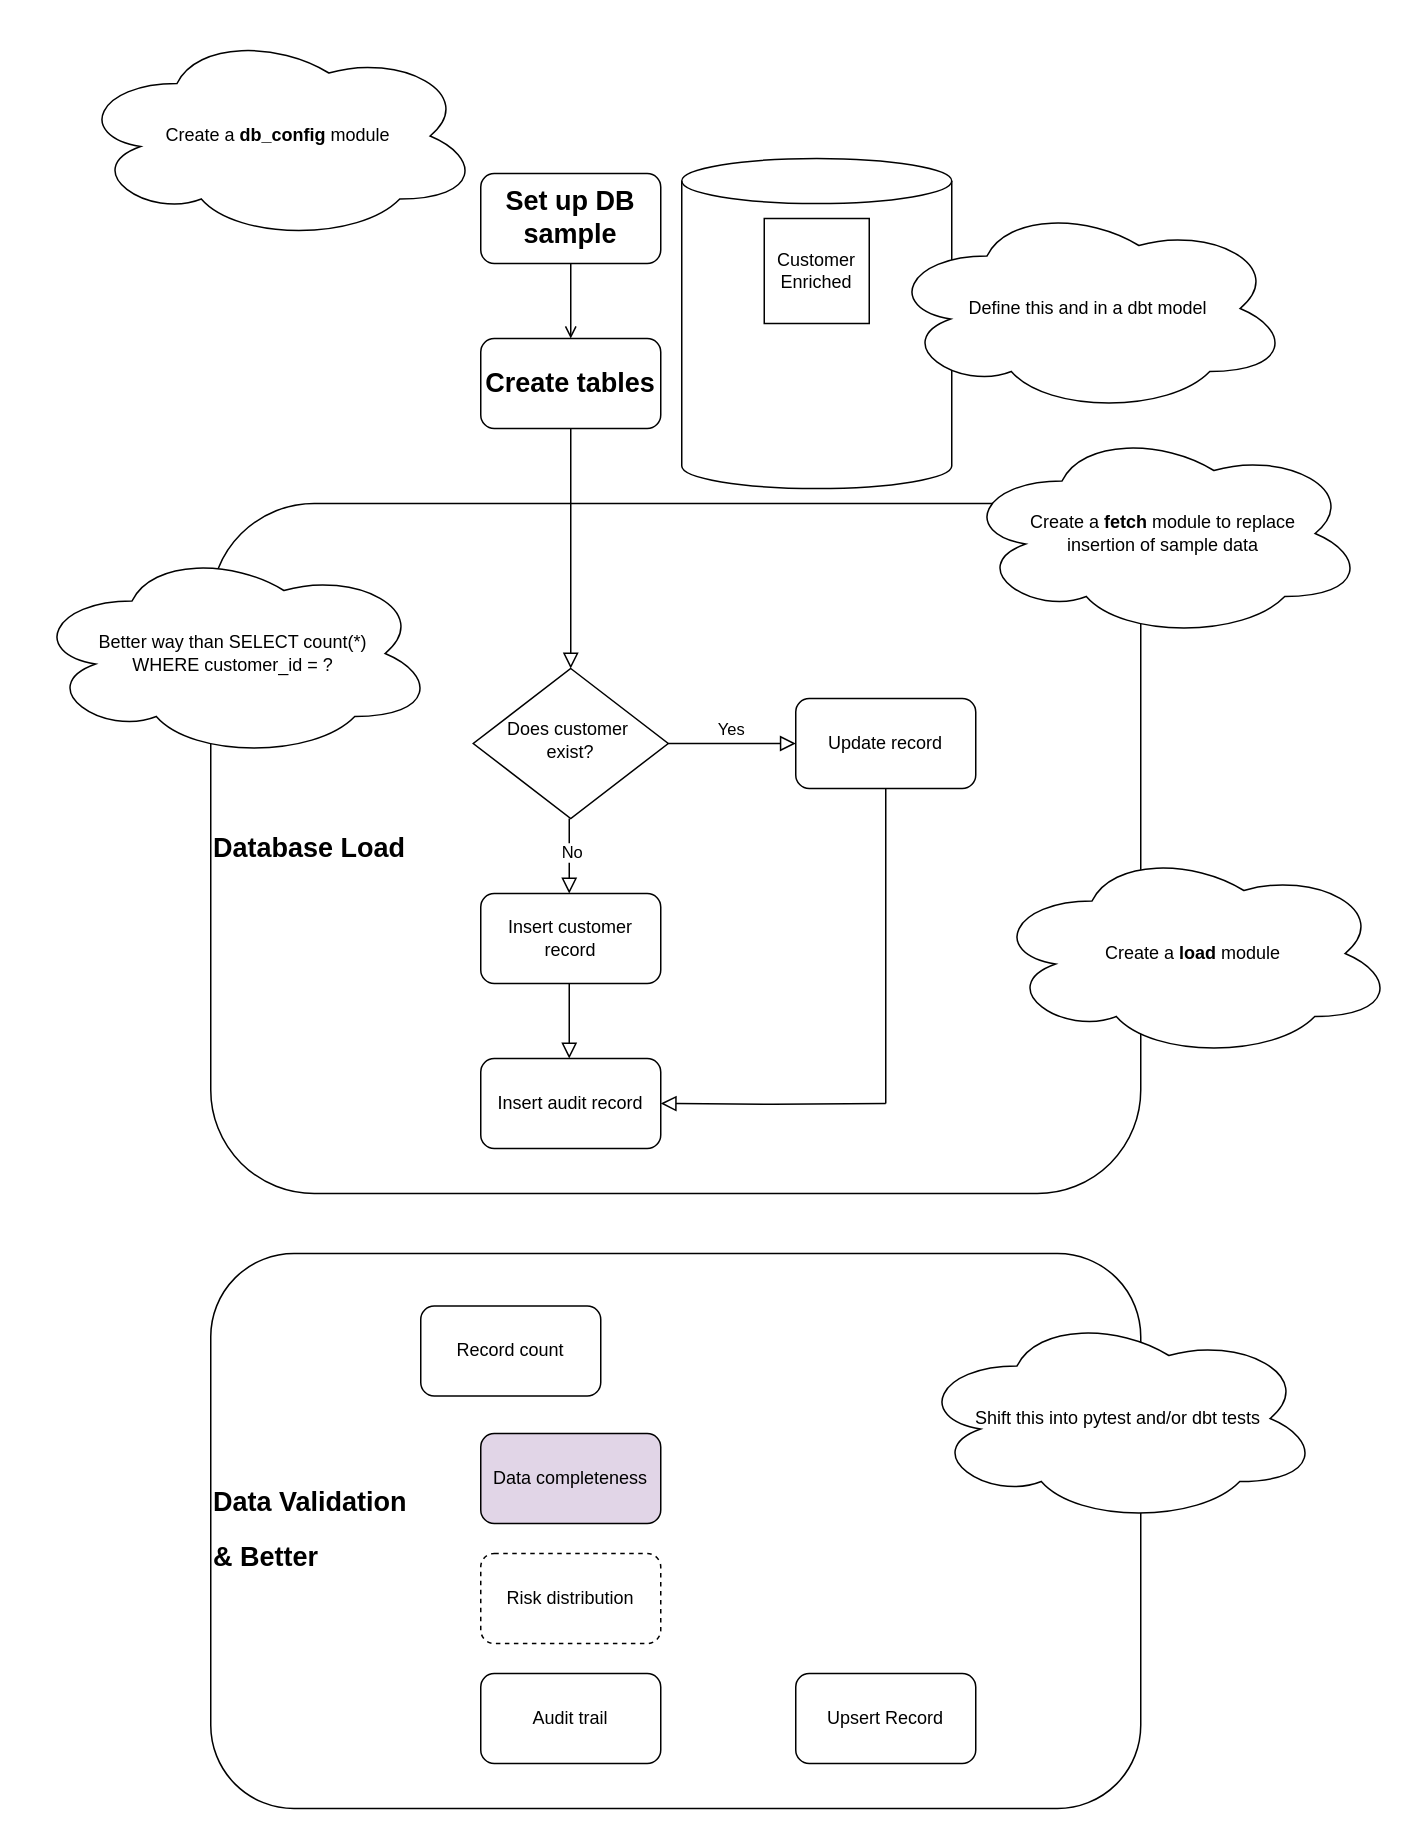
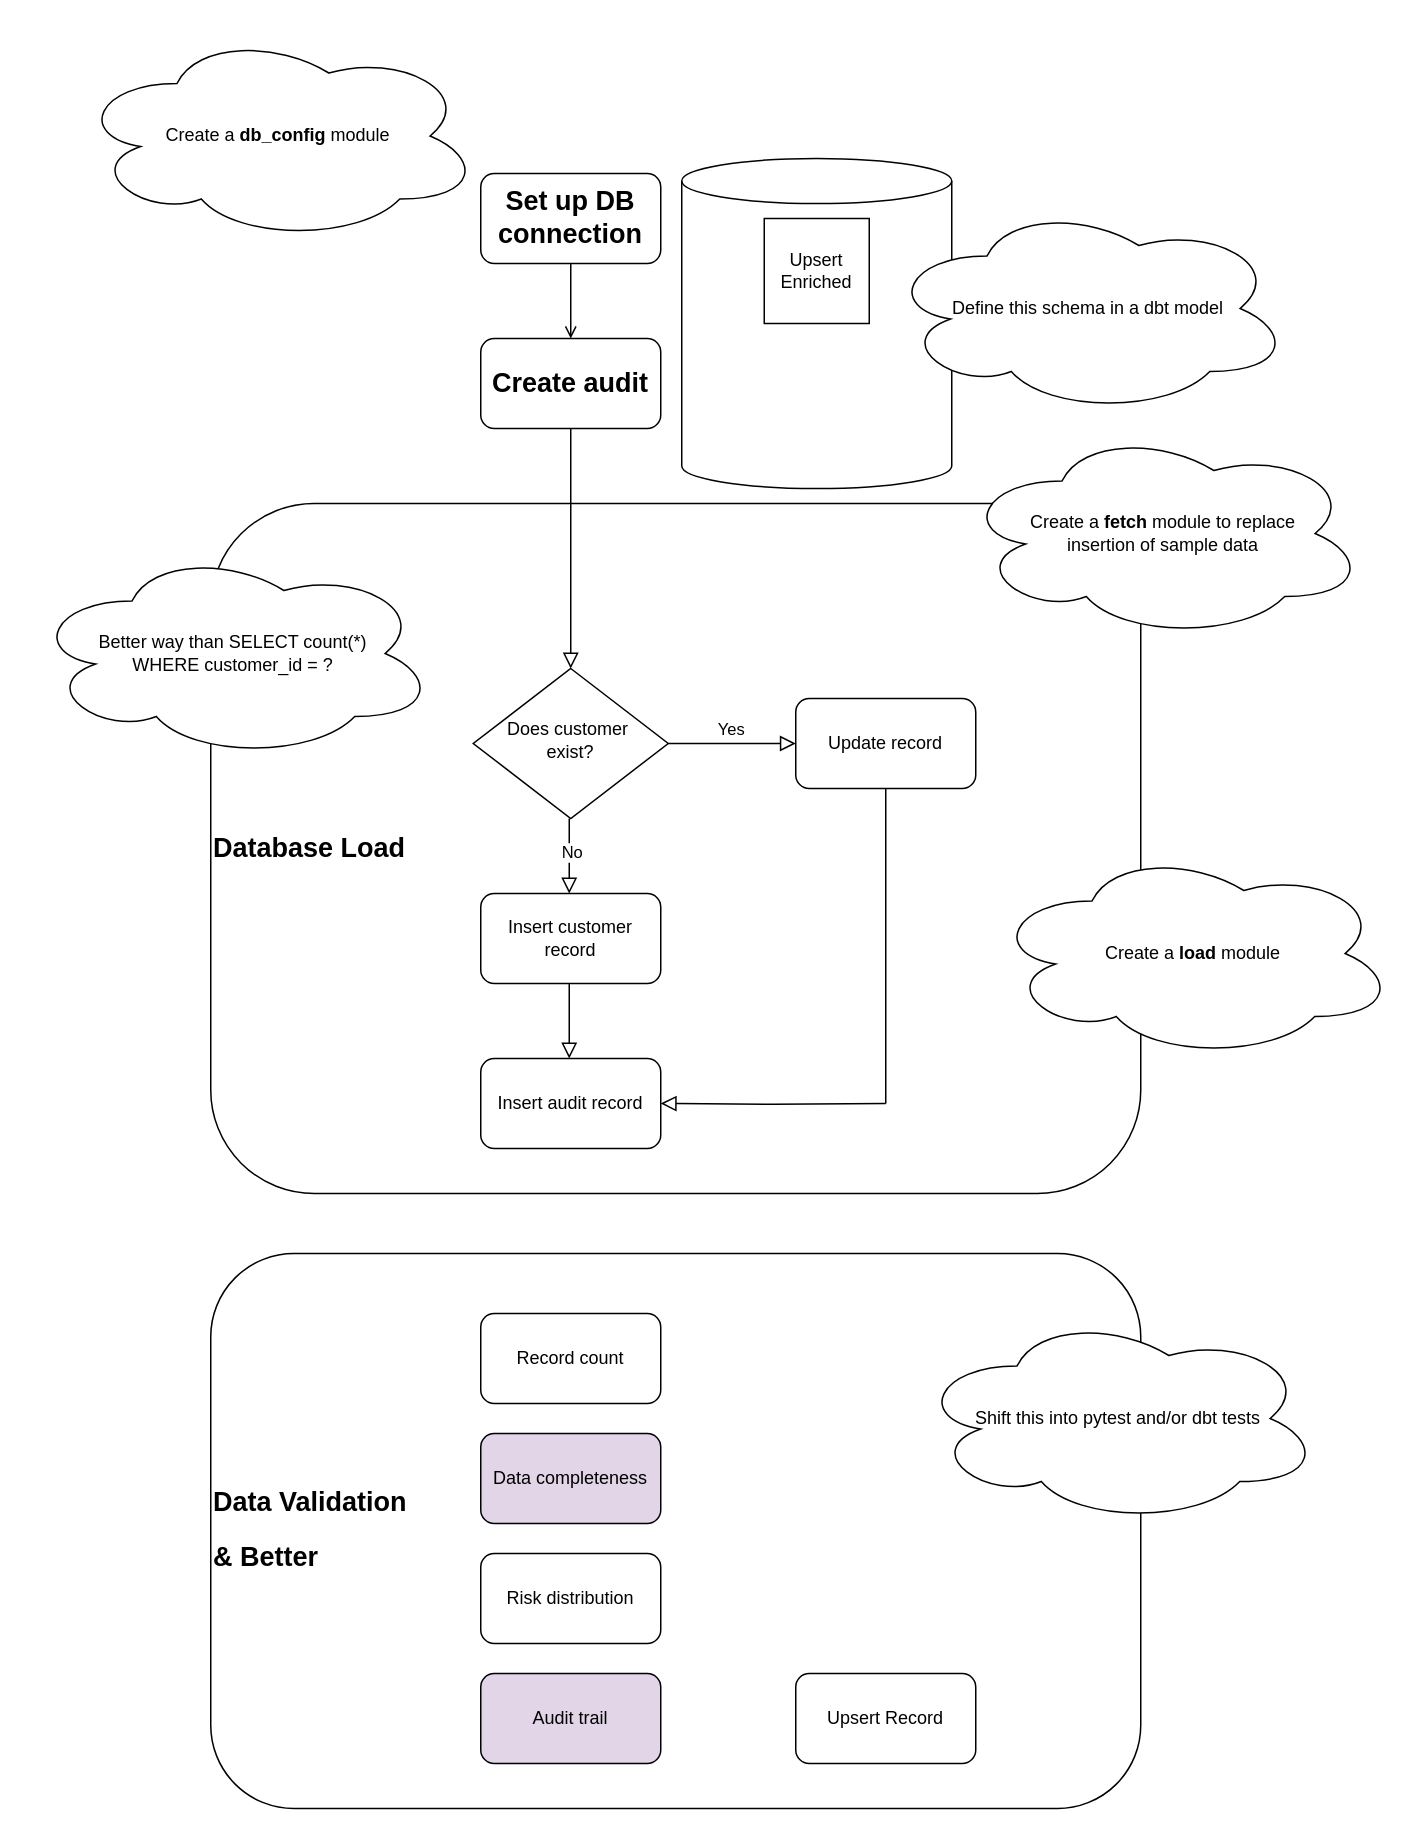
- <mxCell id="26" value="&lt;h2&gt;Set up DB sample&lt;/h2&gt;" style="rounded=1;whiteSpace=wrap;html=1;" vertex="1" parent="1"><mxGeometry x="320" y="115" width="120" height="60" as="geometry" /></mxCell>
+ <mxCell id="26" value="&lt;h2&gt;Set up DB connection&lt;/h2&gt;" style="rounded=1;whiteSpace=wrap;html=1;" vertex="1" parent="1"><mxGeometry x="320" y="115" width="120" height="60" as="geometry" /></mxCell>
- <mxCell id="3" value="Customer Enriched" style="rounded=0;whiteSpace=wrap;html=1;" vertex="1" parent="1"><mxGeometry x="509" y="145" width="70" height="70" as="geometry" /></mxCell>
+ <mxCell id="3" value="Upsert Enriched" style="rounded=0;whiteSpace=wrap;html=1;" vertex="1" parent="1"><mxGeometry x="509" y="145" width="70" height="70" as="geometry" /></mxCell>
- <mxCell id="24" value="Define this and in a dbt model" style="ellipse;shape=cloud;whiteSpace=wrap;html=1;spacing=2;spacingTop=0;spacingLeft=25;spacingRight=25;" vertex="1" parent="1"><mxGeometry x="590" y="135" width="270" height="140" as="geometry" /></mxCell>
+ <mxCell id="24" value="Define this schema in a dbt model" style="ellipse;shape=cloud;whiteSpace=wrap;html=1;spacing=2;spacingTop=0;spacingLeft=25;spacingRight=25;" vertex="1" parent="1"><mxGeometry x="590" y="135" width="270" height="140" as="geometry" /></mxCell>
- <mxCell id="4" value="&lt;h2&gt;Create tables&lt;/h2&gt;" style="rounded=1;whiteSpace=wrap;html=1;" vertex="1" parent="1"><mxGeometry x="320" y="225" width="120" height="60" as="geometry" /></mxCell>
+ <mxCell id="4" value="&lt;h2&gt;Create audit&lt;/h2&gt;" style="rounded=1;whiteSpace=wrap;html=1;" vertex="1" parent="1"><mxGeometry x="320" y="225" width="120" height="60" as="geometry" /></mxCell>
- <mxCell id="18" value="Record count" style="rounded=1;whiteSpace=wrap;html=1;" vertex="1" parent="1"><mxGeometry x="280" y="870" width="120" height="60" as="geometry" /></mxCell>
+ <mxCell id="18" value="Record count" style="rounded=1;whiteSpace=wrap;html=1;" vertex="1" parent="1"><mxGeometry x="320" y="875" width="120" height="60" as="geometry" /></mxCell>
- <mxCell id="20" value="Risk distribution" style="rounded=1;whiteSpace=wrap;html=1;dashed=1;" vertex="1" parent="1"><mxGeometry x="320" y="1035" width="120" height="60" as="geometry" /></mxCell>
+ <mxCell id="20" value="Risk distribution" style="rounded=1;whiteSpace=wrap;html=1;" vertex="1" parent="1"><mxGeometry x="320" y="1035" width="120" height="60" as="geometry" /></mxCell>
- <mxCell id="21" value="Audit trail" style="rounded=1;whiteSpace=wrap;html=1;" vertex="1" parent="1"><mxGeometry x="320" y="1115" width="120" height="60" as="geometry" /></mxCell>
+ <mxCell id="21" value="Audit trail" style="rounded=1;whiteSpace=wrap;html=1;fillColor=#e1d5e7;" vertex="1" parent="1"><mxGeometry x="320" y="1115" width="120" height="60" as="geometry" /></mxCell>
